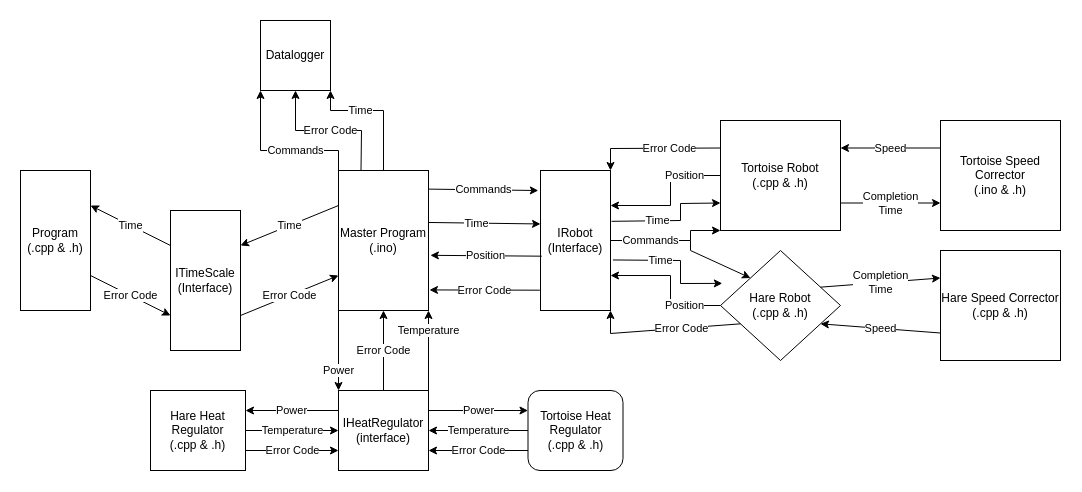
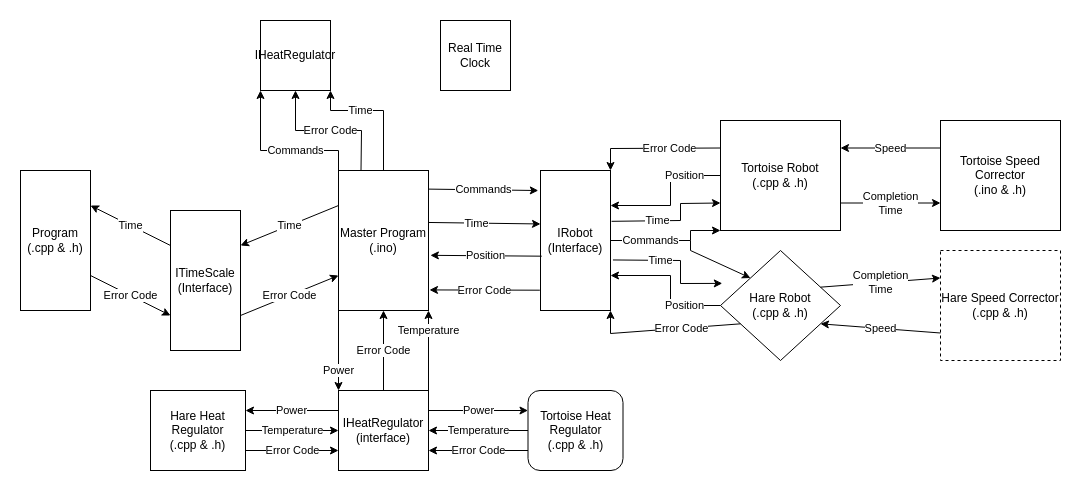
- <mxCell id="43" value="Datalogger" style="whiteSpace=wrap;html=1;aspect=fixed;rounded=0;glass=0;" parent="1" vertex="1"><mxGeometry x="260" y="20" width="70" height="70" as="geometry" /></mxCell>
+ <mxCell id="43" value="IHeatRegulator" style="whiteSpace=wrap;html=1;aspect=fixed;rounded=0;glass=0;" parent="1" vertex="1"><mxGeometry x="260" y="20" width="70" height="70" as="geometry" /></mxCell>
+ <mxCell id="2" value="Real Time Clock" style="whiteSpace=wrap;html=1;aspect=fixed;rounded=0;glass=0;" parent="1" vertex="1"><mxGeometry x="440" y="20" width="70" height="70" as="geometry" /></mxCell>
- <mxCell id="11" value="Hare Speed Corrector&lt;br&gt;(.cpp &amp;amp; .h)" style="rounded=0;whiteSpace=wrap;html=1;glass=0;" parent="1" vertex="1"><mxGeometry x="940" y="250" width="120" height="110" as="geometry" /></mxCell>
+ <mxCell id="11" value="Hare Speed Corrector&lt;br&gt;(.cpp &amp;amp; .h)" style="rounded=0;whiteSpace=wrap;html=1;glass=0;dashed=1;" parent="1" vertex="1"><mxGeometry x="940" y="250" width="120" height="110" as="geometry" /></mxCell>
